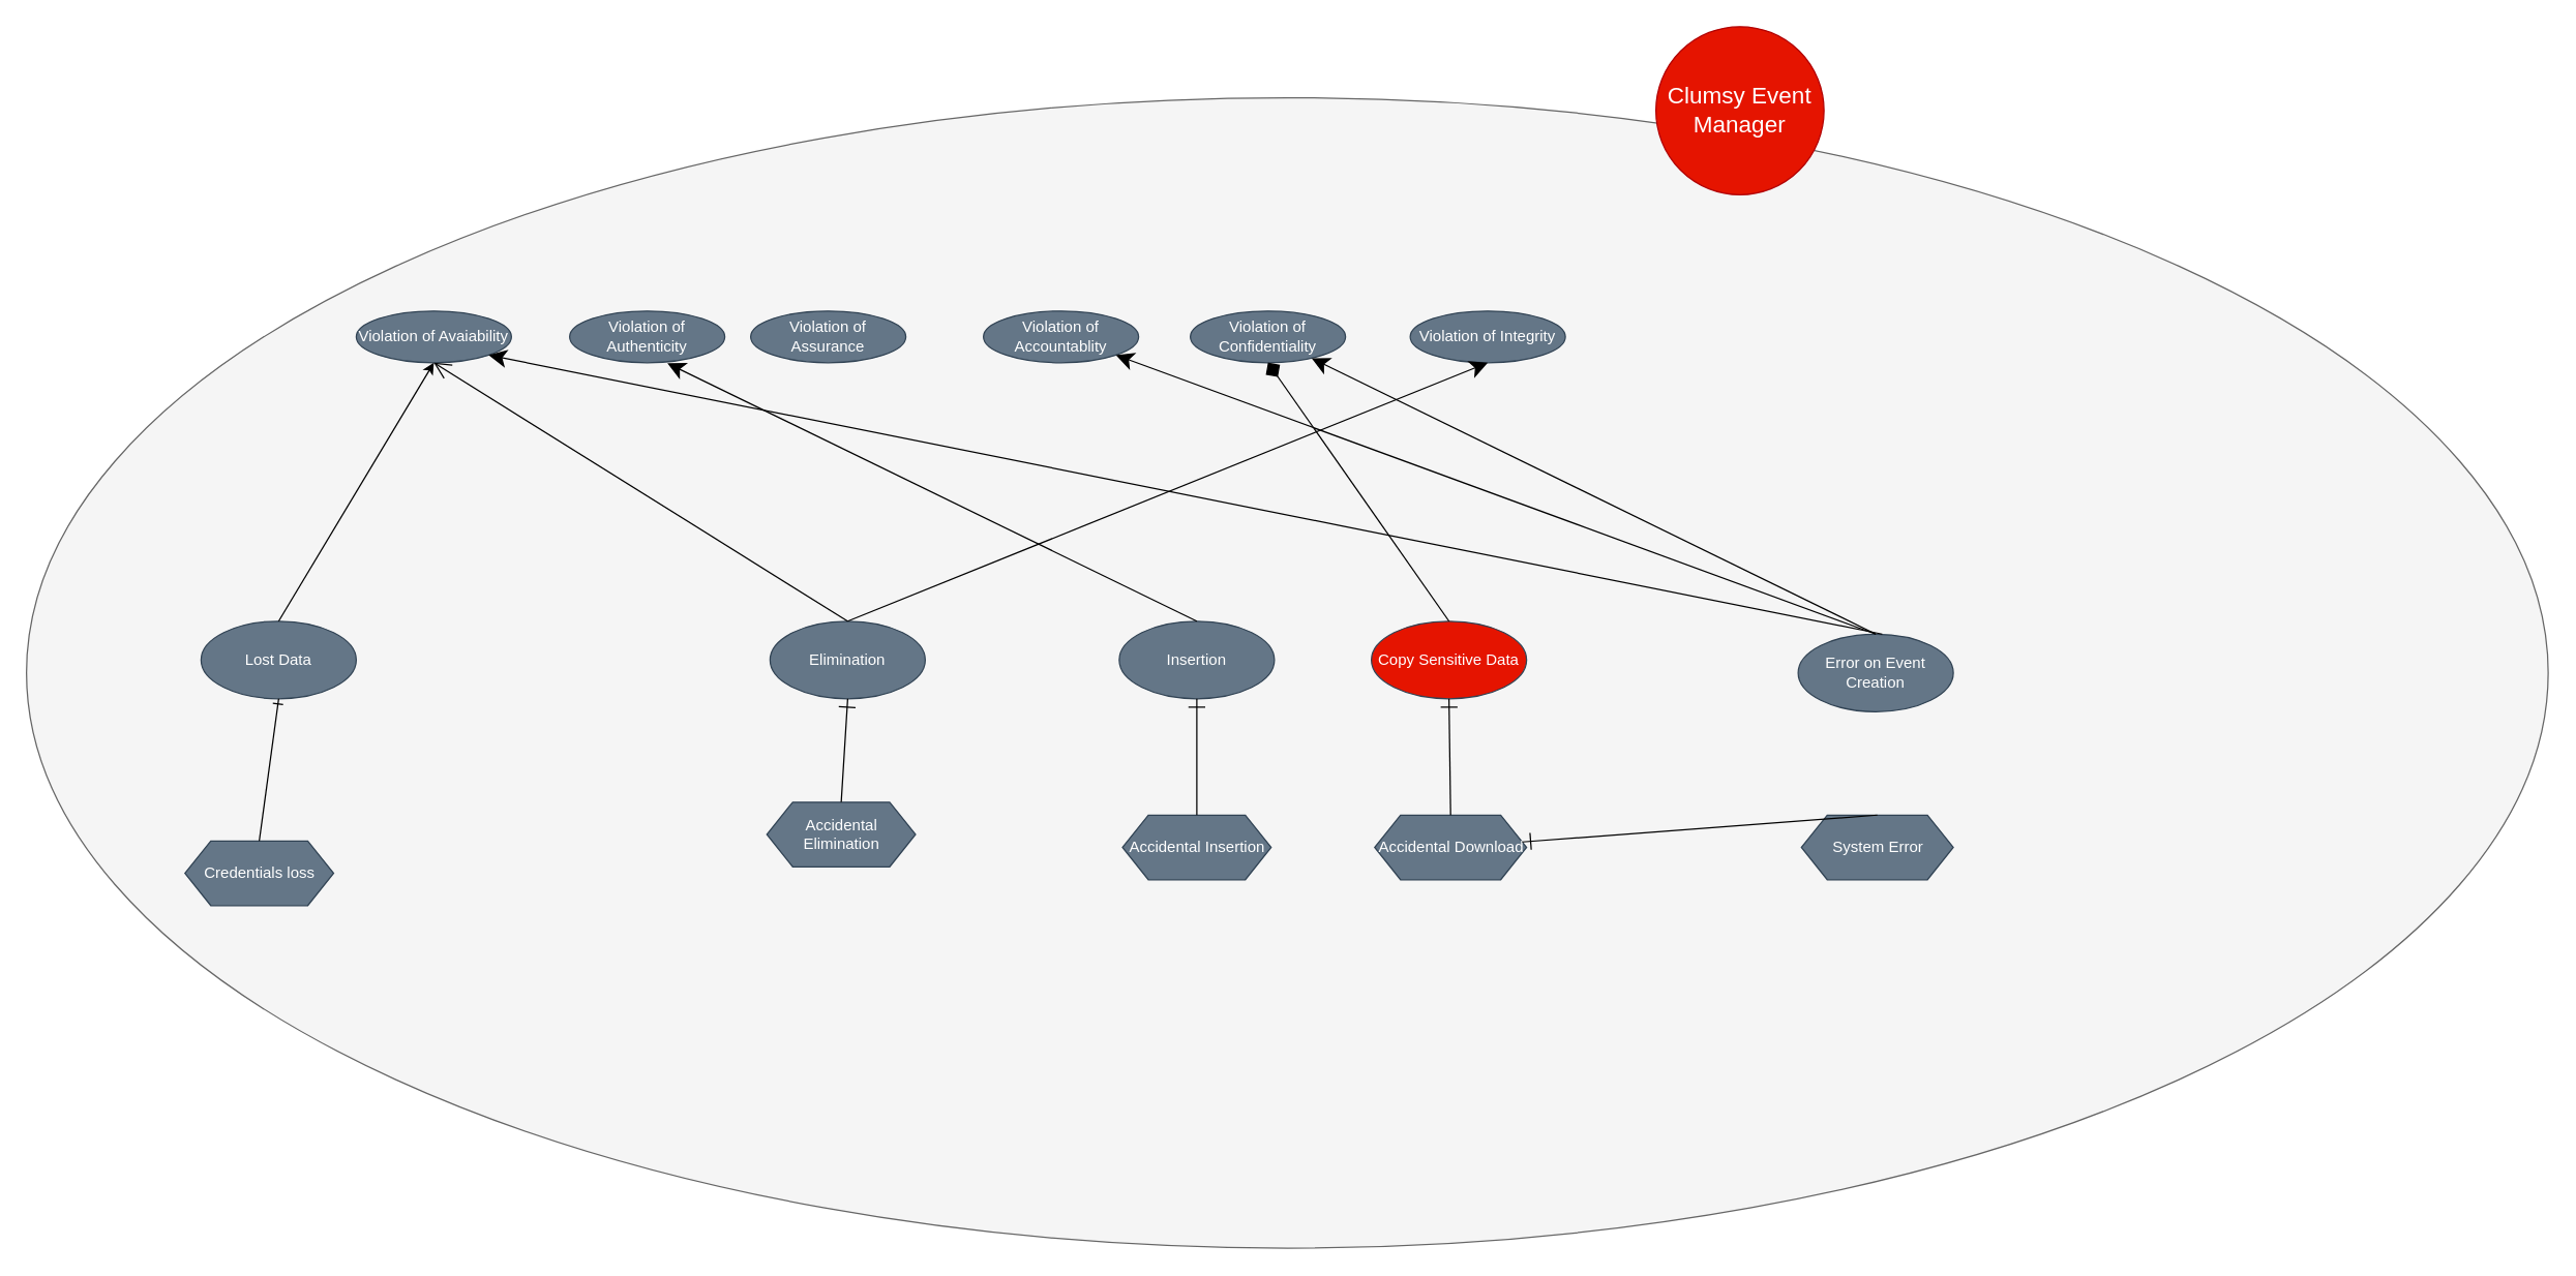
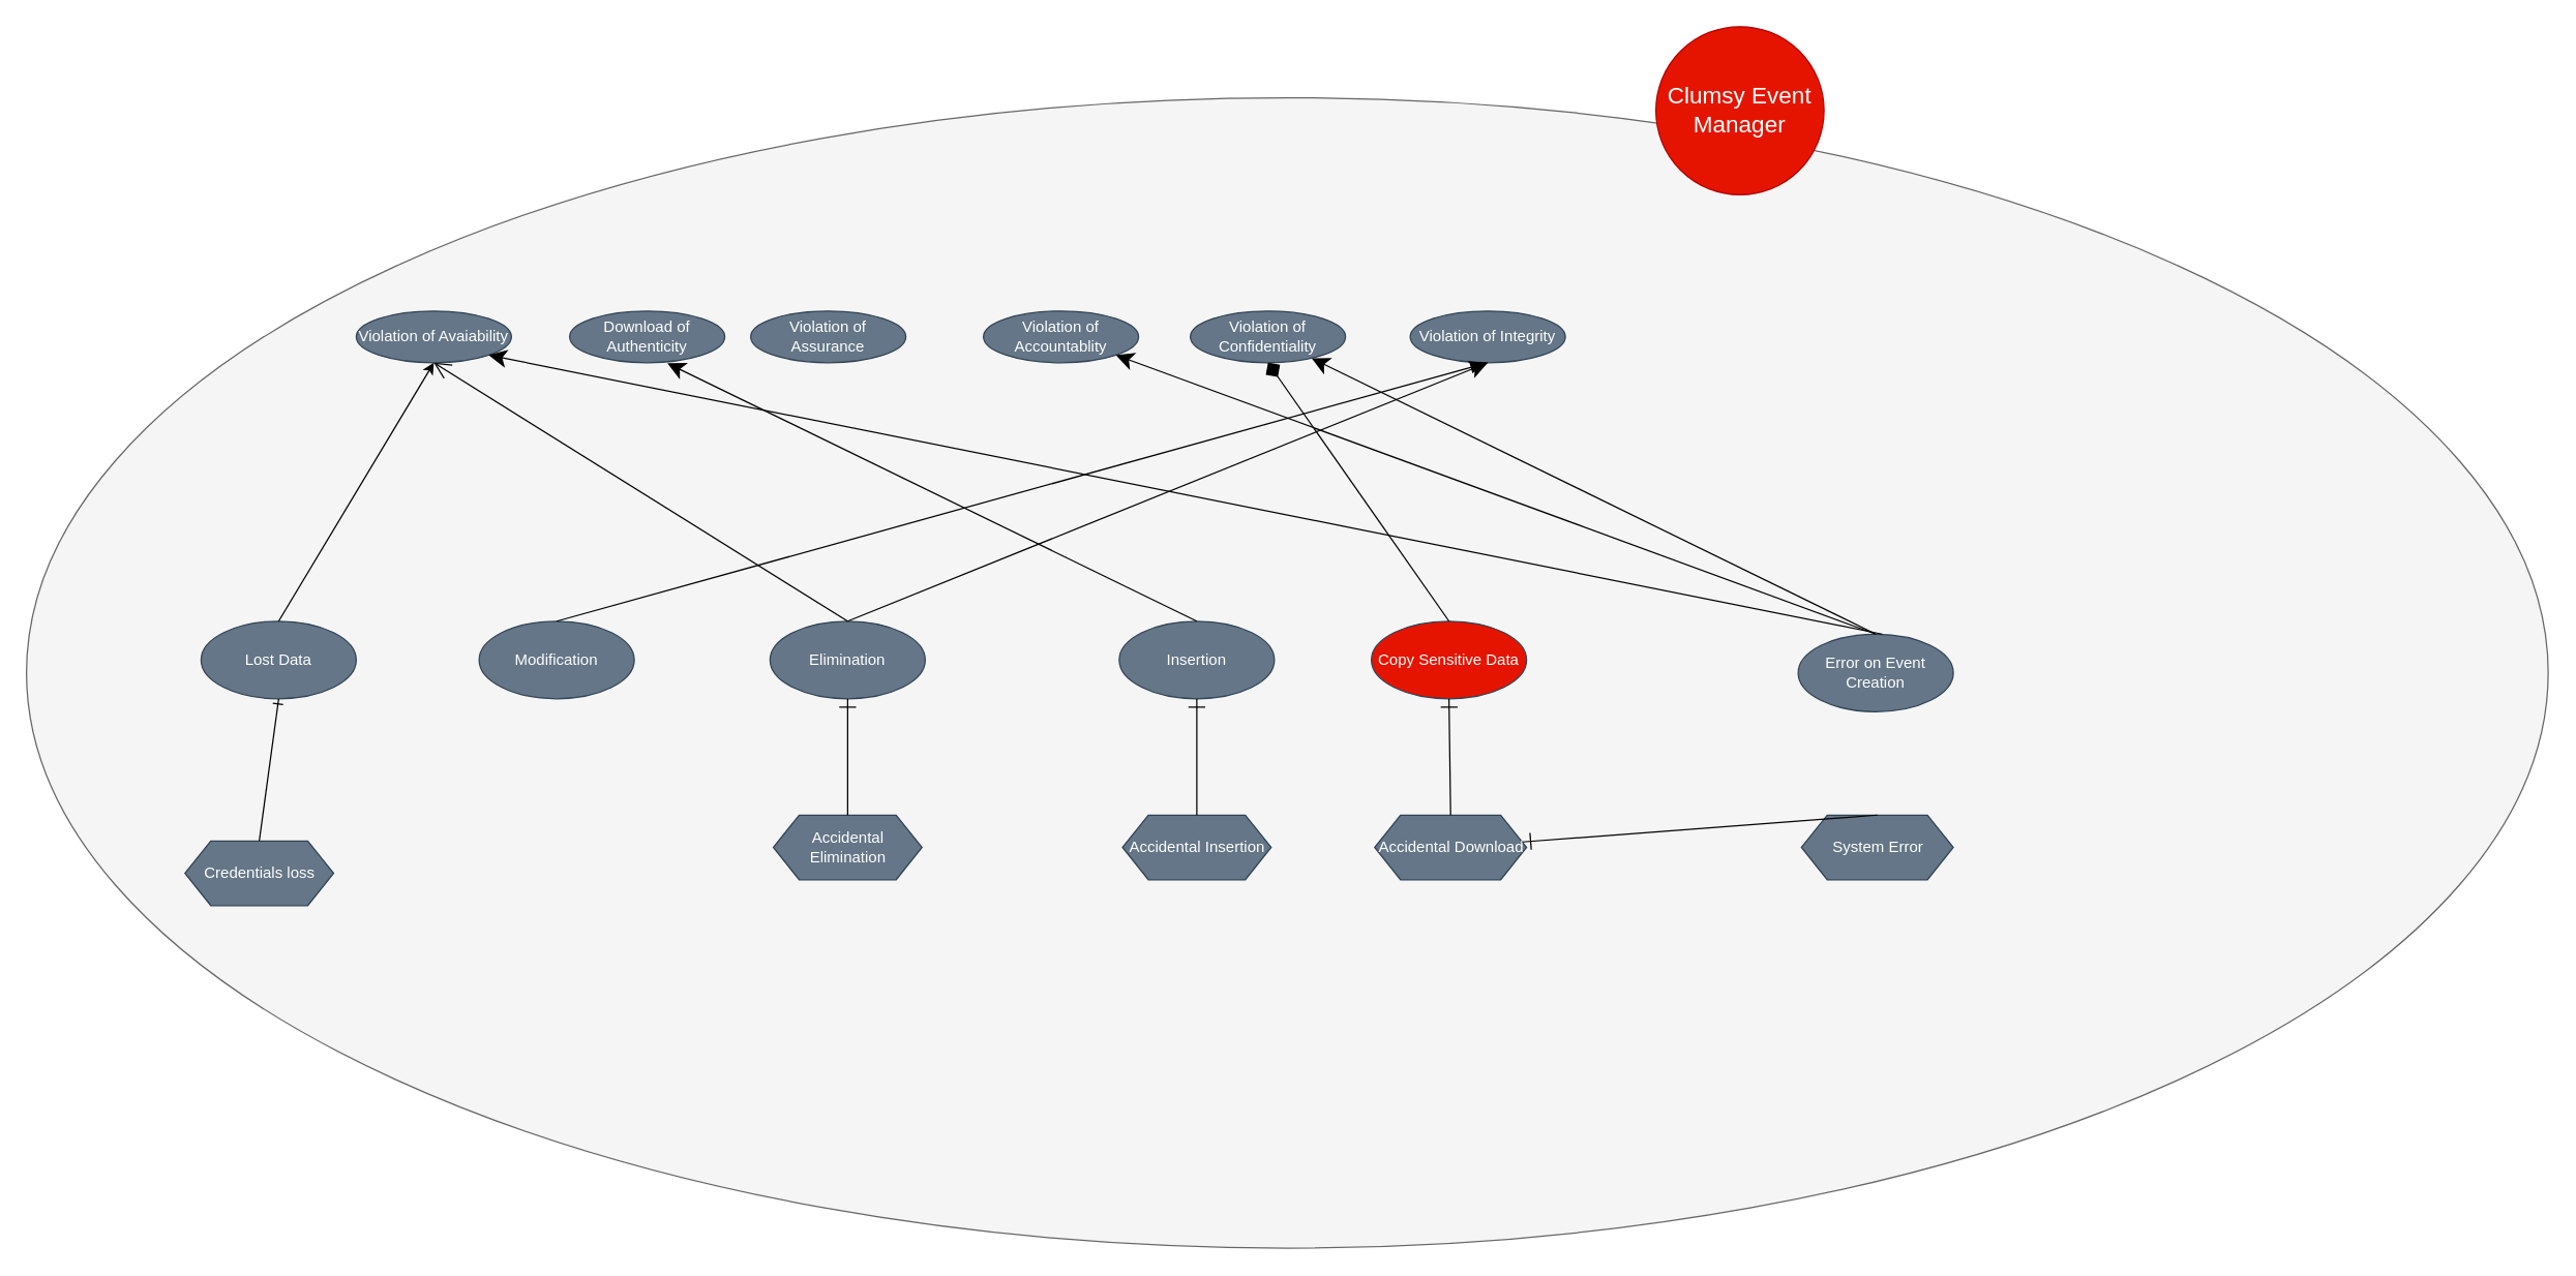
- <mxCell id="5" value="Violation of Authenticity" style="ellipse;whiteSpace=wrap;html=1;fillColor=#647687;strokeColor=#314354;fontColor=#ffffff;" parent="1" vertex="1"><mxGeometry x="440" y="240" width="120" height="40" as="geometry" /></mxCell>
+ <mxCell id="5" value="Download of Authenticity" style="ellipse;whiteSpace=wrap;html=1;fillColor=#647687;strokeColor=#314354;fontColor=#ffffff;" parent="1" vertex="1"><mxGeometry x="440" y="240" width="120" height="40" as="geometry" /></mxCell>
+ <mxCell id="14" value="" style="endArrow=blockThin;html=1;endSize=11;exitX=0.5;exitY=0;exitDx=0;exitDy=0;entryX=0.5;entryY=1;entryDx=0;entryDy=0;endFill=1;" parent="1" source="10" target="9" edge="1"><mxGeometry width="50" height="50" relative="1" as="geometry"><mxPoint x="270" y="390" as="sourcePoint" /><mxPoint x="320" y="340" as="targetPoint" /></mxGeometry></mxCell>
+ <mxCell id="10" value="Modification" style="ellipse;whiteSpace=wrap;html=1;fillColor=#647687;strokeColor=#314354;fontColor=#ffffff;" parent="1" vertex="1"><mxGeometry x="370" y="480" width="120" height="60" as="geometry" /></mxCell>
- <mxCell id="12" value="Accidental Elimination" style="shape=hexagon;perimeter=hexagonPerimeter2;whiteSpace=wrap;html=1;fixedSize=1;fillColor=#647687;strokeColor=#314354;fontColor=#ffffff;" parent="1" vertex="1"><mxGeometry x="592.5" y="620" width="115" height="50" as="geometry" /></mxCell>
+ <mxCell id="12" value="Accidental Elimination" style="shape=hexagon;perimeter=hexagonPerimeter2;whiteSpace=wrap;html=1;fixedSize=1;fillColor=#647687;strokeColor=#314354;fontColor=#ffffff;" parent="1" vertex="1"><mxGeometry x="597.5" y="630" width="115" height="50" as="geometry" /></mxCell>
